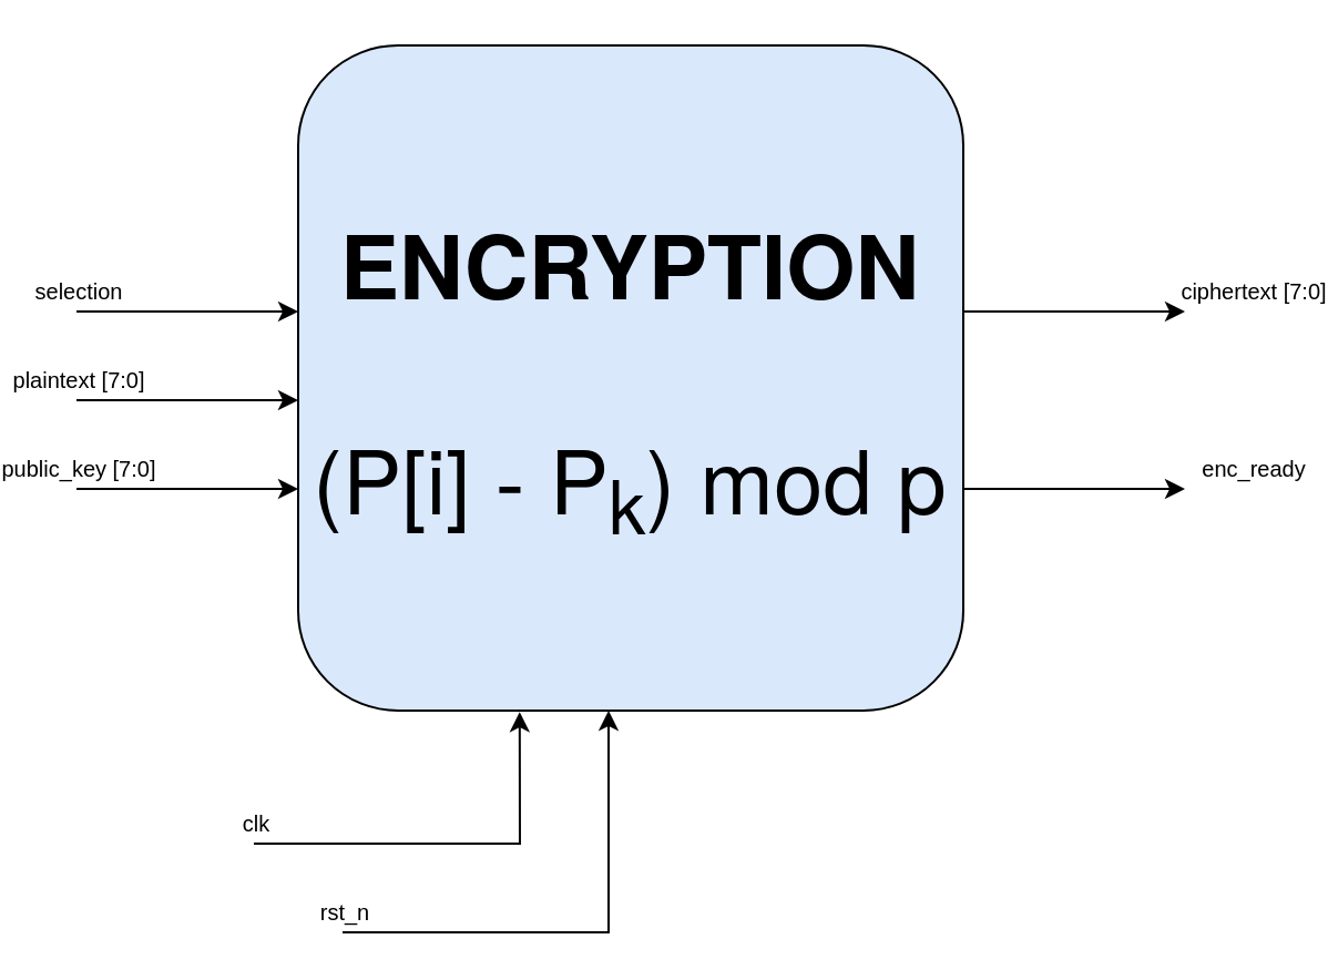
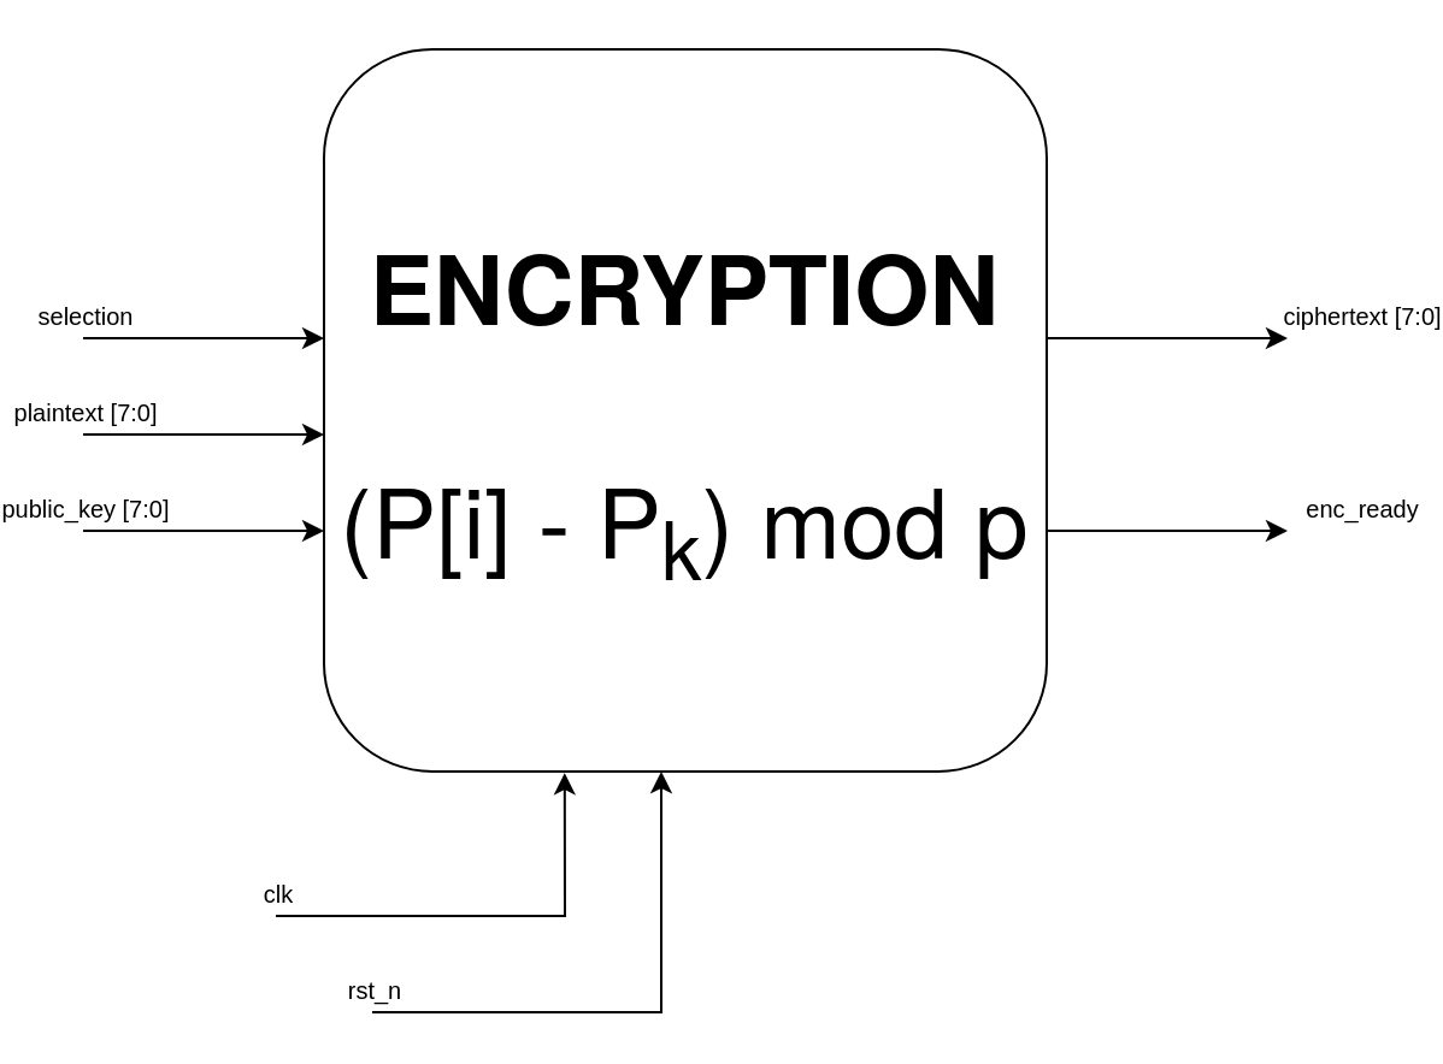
- <mxCell id="3" value="&lt;font data-font-src=&quot;https://fonts.googleapis.com/css?family=Helvetica+Neue&quot; face=&quot;Helvetica Neue&quot; style=&quot;font-size: 40px;&quot;&gt;&lt;b&gt;ENCRYPTION&lt;/b&gt;&lt;br&gt;&lt;br&gt;(P[i] - P&lt;sub&gt;k&lt;/sub&gt;) mod p&lt;br&gt;&lt;/font&gt;" style="whiteSpace=wrap;html=1;aspect=fixed;rounded=1;strokeWidth=1;fillColor=#dae8fc;" vertex="1" parent="1"><mxGeometry x="120" y="20" width="300" height="300" as="geometry" /></mxCell>
+ <mxCell id="3" value="&lt;font data-font-src=&quot;https://fonts.googleapis.com/css?family=Helvetica+Neue&quot; face=&quot;Helvetica Neue&quot; style=&quot;font-size: 40px;&quot;&gt;&lt;b&gt;ENCRYPTION&lt;/b&gt;&lt;br&gt;&lt;br&gt;(P[i] - P&lt;sub&gt;k&lt;/sub&gt;) mod p&lt;br&gt;&lt;/font&gt;" style="whiteSpace=wrap;html=1;aspect=fixed;rounded=1;strokeWidth=1;" vertex="1" parent="1"><mxGeometry x="120" y="20" width="300" height="300" as="geometry" /></mxCell>
